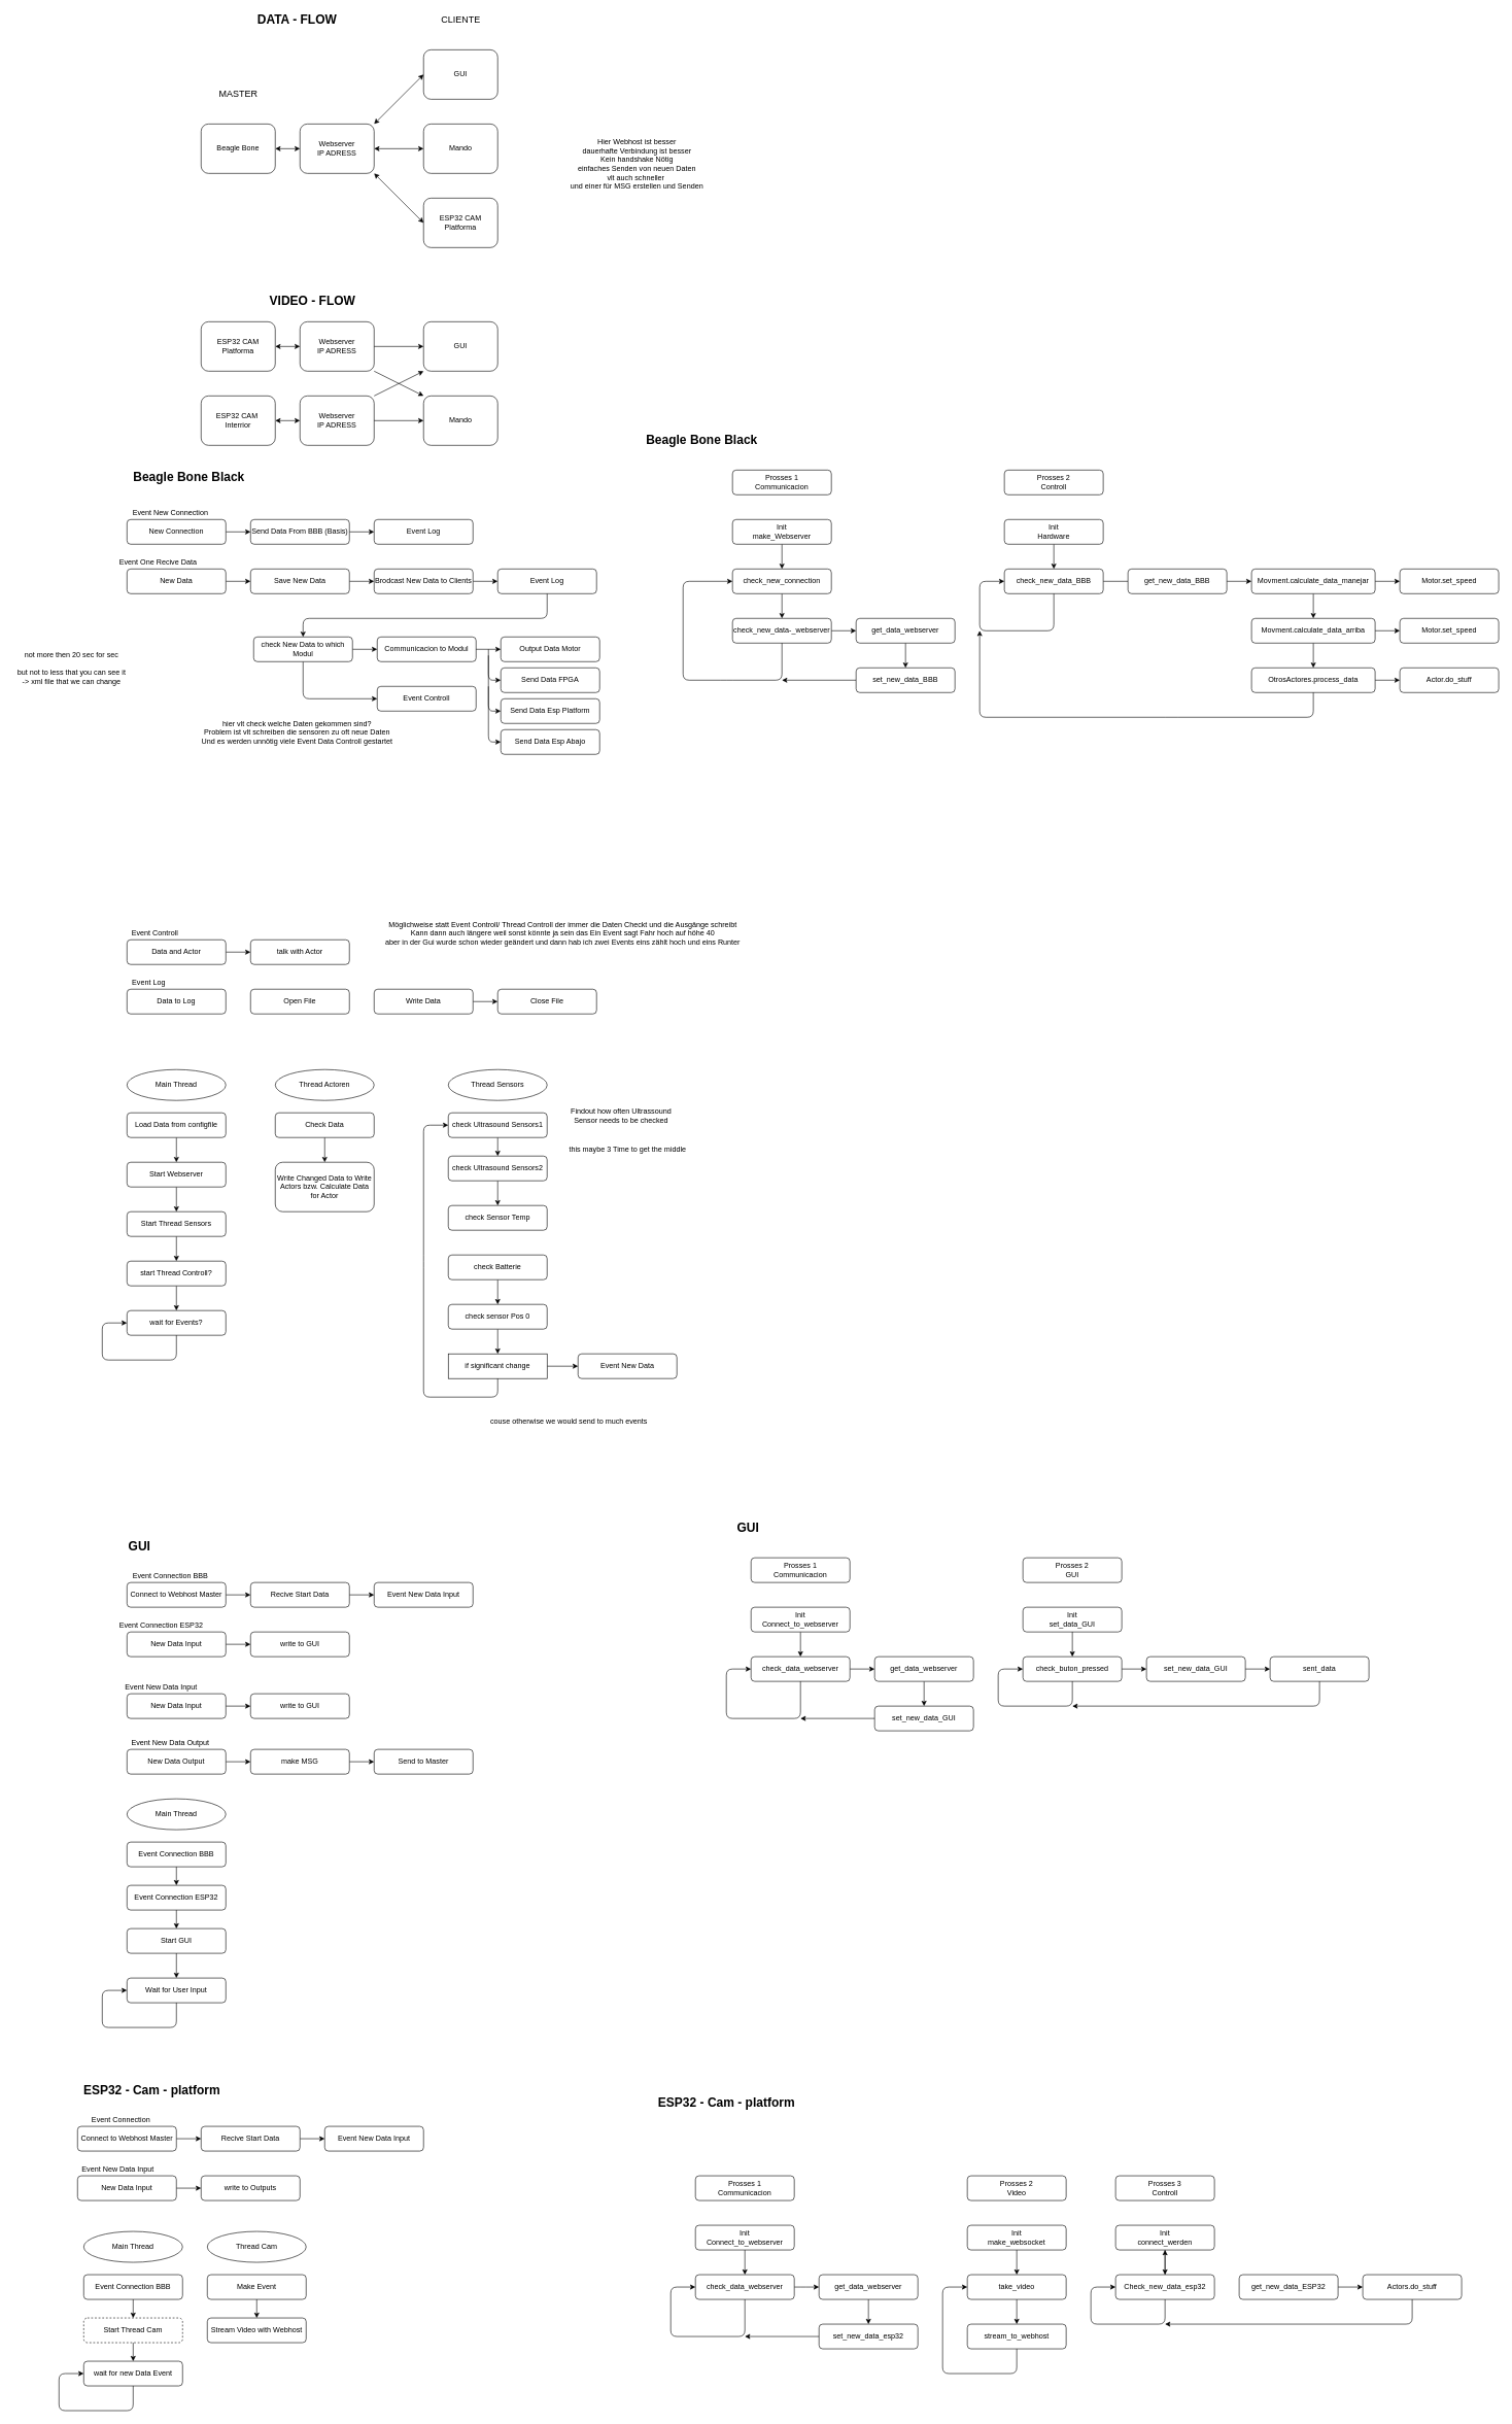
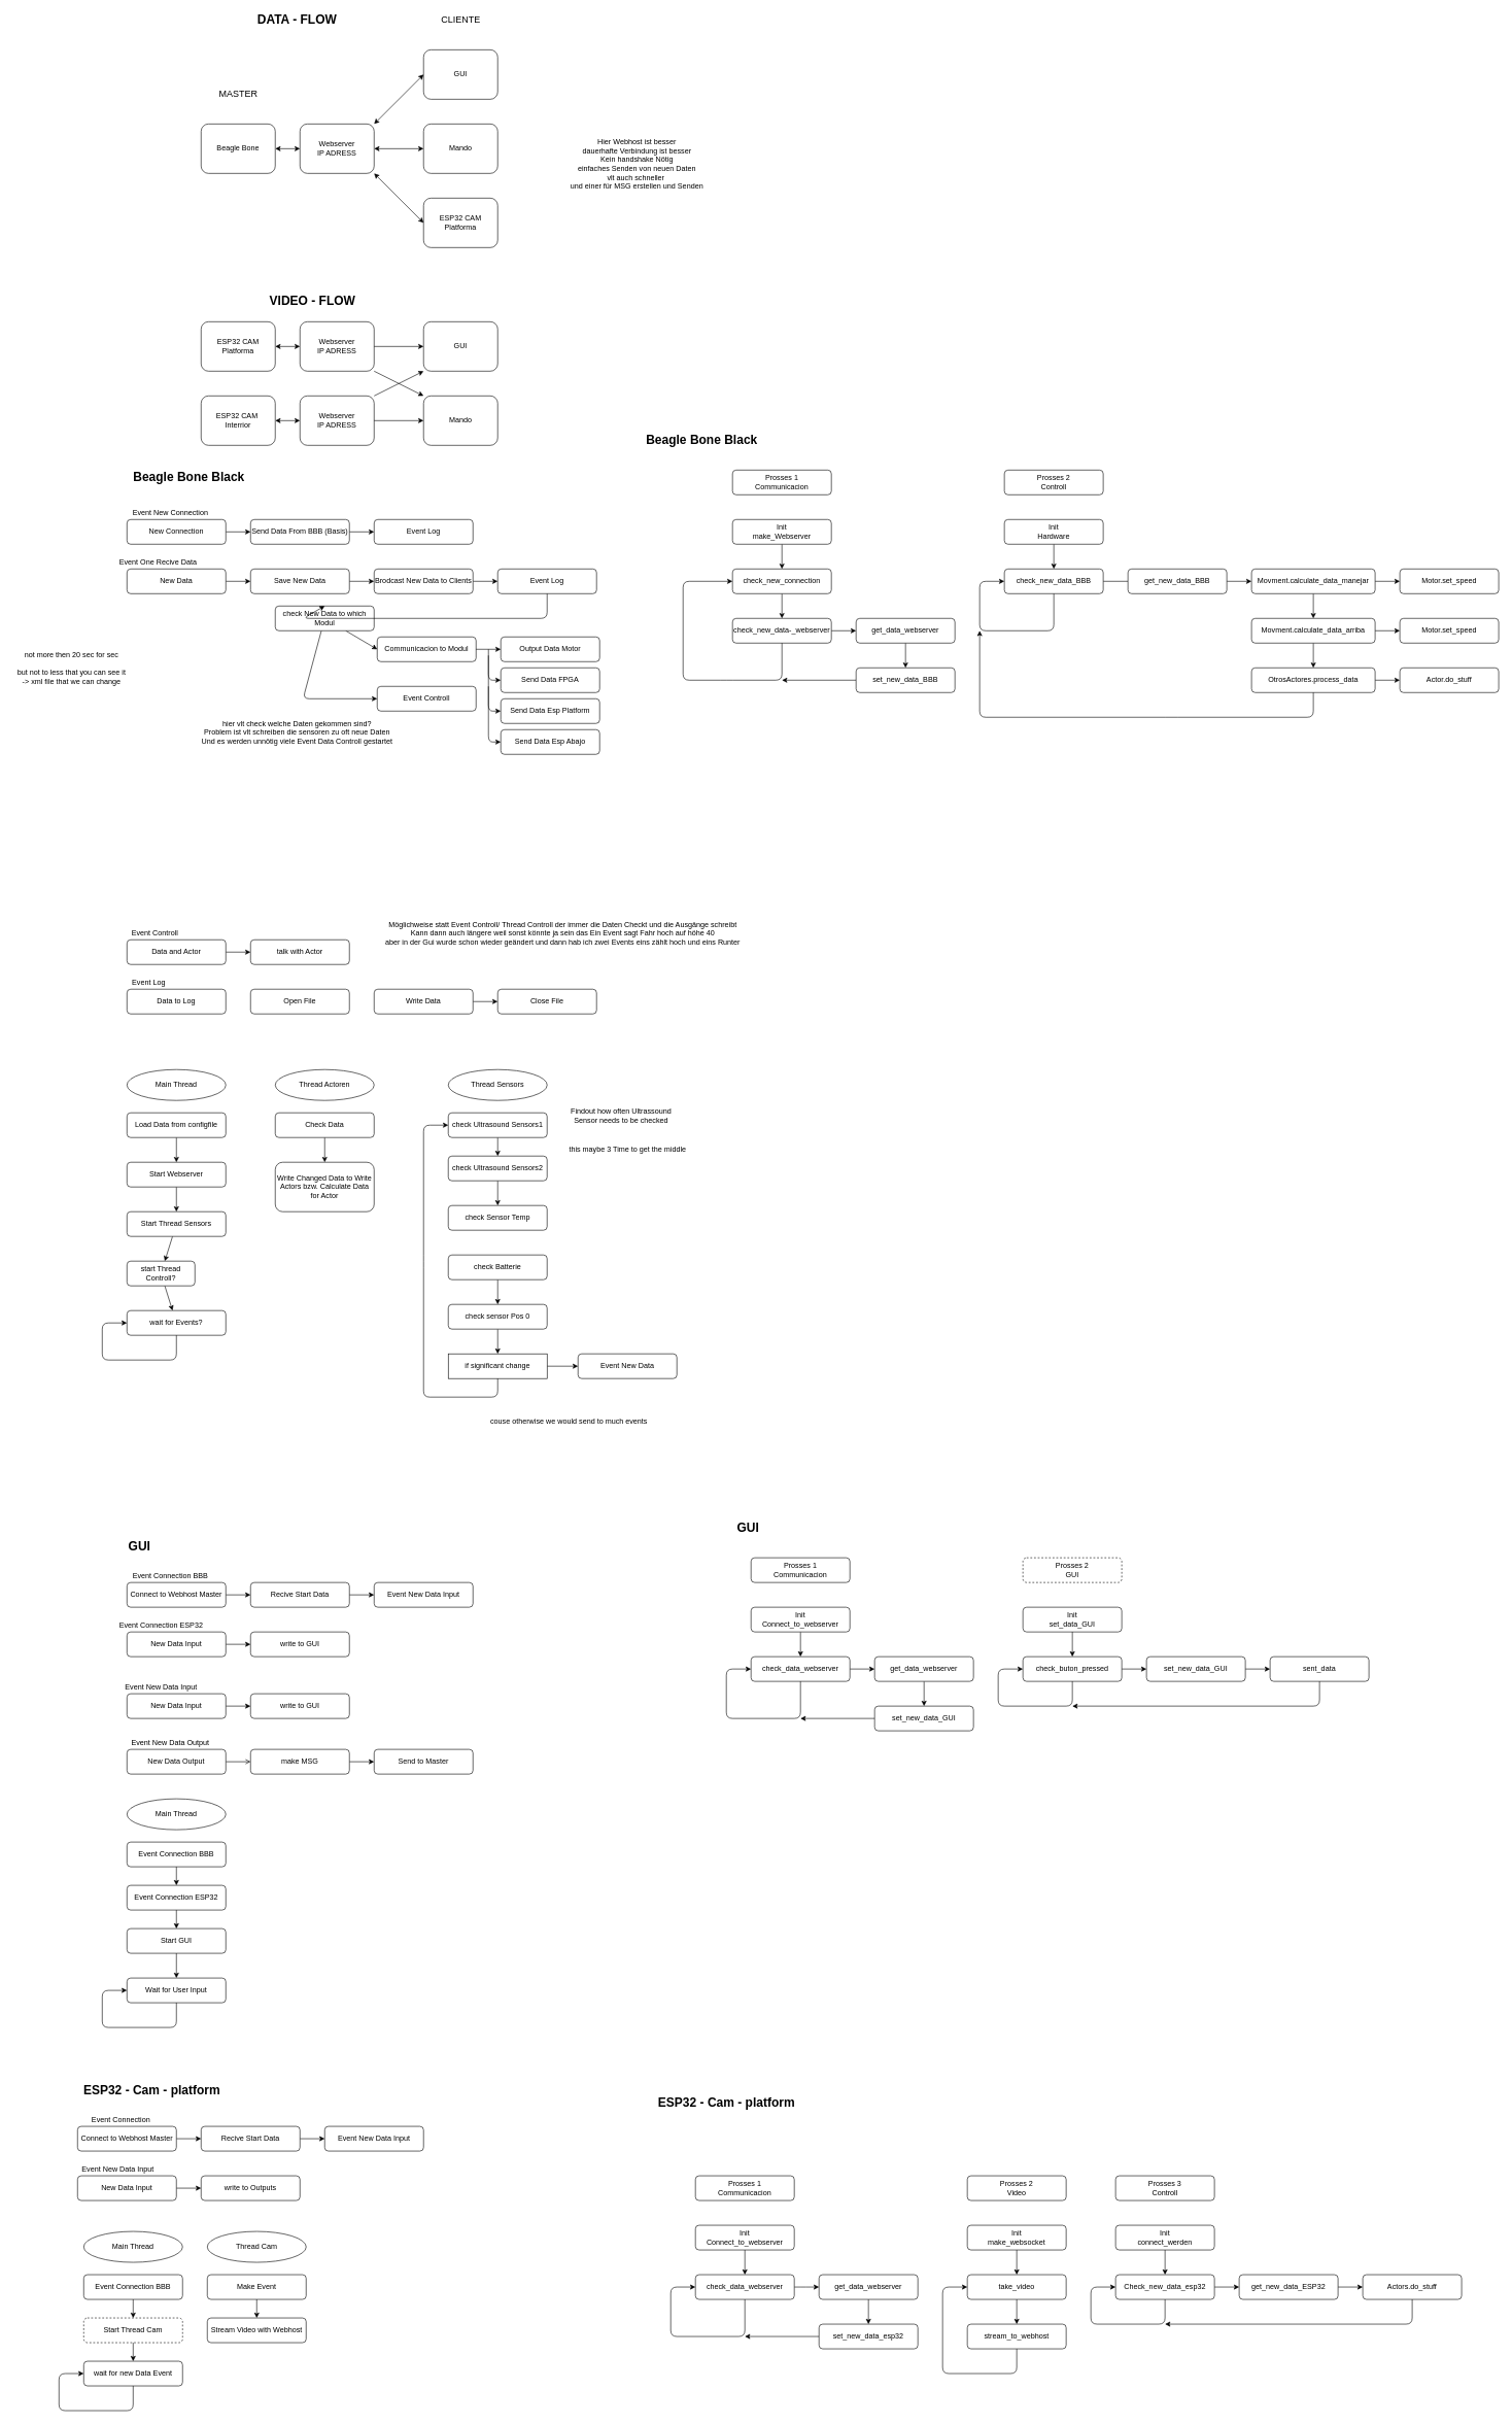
- <mxCell id="156" value="check New Data to which Modul" style="rounded=1;whiteSpace=wrap;html=1;" parent="1" vertex="1"><mxGeometry x="410" y="1030" width="160" height="40" as="geometry" /></mxCell>
+ <mxCell id="156" value="check New Data to which Modul" style="rounded=1;whiteSpace=wrap;html=1;" parent="1" vertex="1"><mxGeometry x="445" y="980" width="160" height="40" as="geometry" /></mxCell>
- <mxCell id="172" value="start Thread Controll?" style="rounded=1;whiteSpace=wrap;html=1;" parent="1" vertex="1"><mxGeometry x="205" y="2040" width="160" height="40" as="geometry" /></mxCell>
+ <mxCell id="172" value="start Thread Controll?" style="rounded=1;whiteSpace=wrap;html=1;" parent="1" vertex="1"><mxGeometry x="205" y="2040" width="110" height="40" as="geometry" /></mxCell>
- <mxCell id="58" value="Prosses 2&lt;br&gt;GUI" style="rounded=1;whiteSpace=wrap;html=1;" parent="1" vertex="1"><mxGeometry x="1655" y="2520" width="160" height="40" as="geometry" /></mxCell>
+ <mxCell id="58" value="Prosses 2&lt;br&gt;GUI" style="rounded=1;whiteSpace=wrap;html=1;dashed=1;" parent="1" vertex="1"><mxGeometry x="1655" y="2520" width="160" height="40" as="geometry" /></mxCell>
- <mxCell id="185" value="" style="edgeStyle=none;html=1;" parent="1" source="186" target="188" edge="1"><mxGeometry relative="1" as="geometry" /></mxCell>
+ <mxCell id="185" value="" style="edgeStyle=none;html=1;endArrow=open;" parent="1" source="186" target="188" edge="1"><mxGeometry relative="1" as="geometry" /></mxCell>
- <mxCell id="87" value="" style="edgeStyle=none;html=1;" parent="1" source="88" target="85" edge="1"><mxGeometry relative="1" as="geometry" /></mxCell>
+ <mxCell id="87" value="" style="edgeStyle=none;html=1;" parent="1" source="88" target="91" edge="1"><mxGeometry relative="1" as="geometry" /></mxCell>
